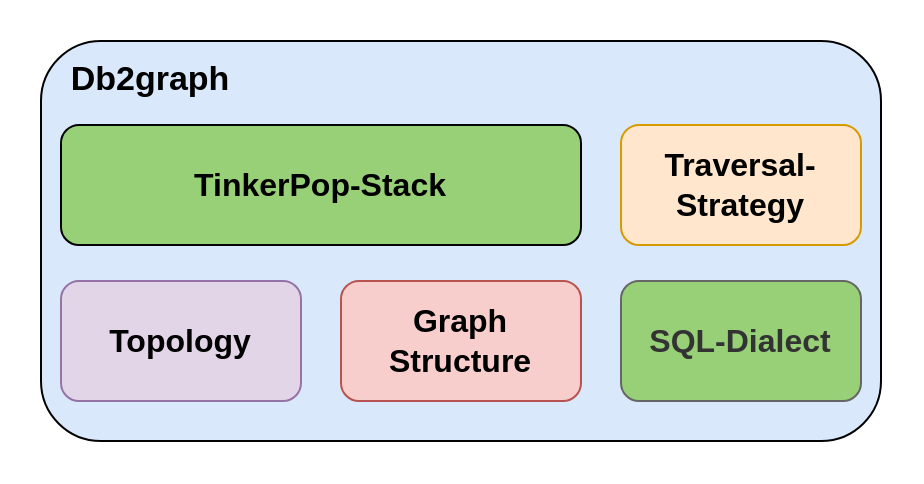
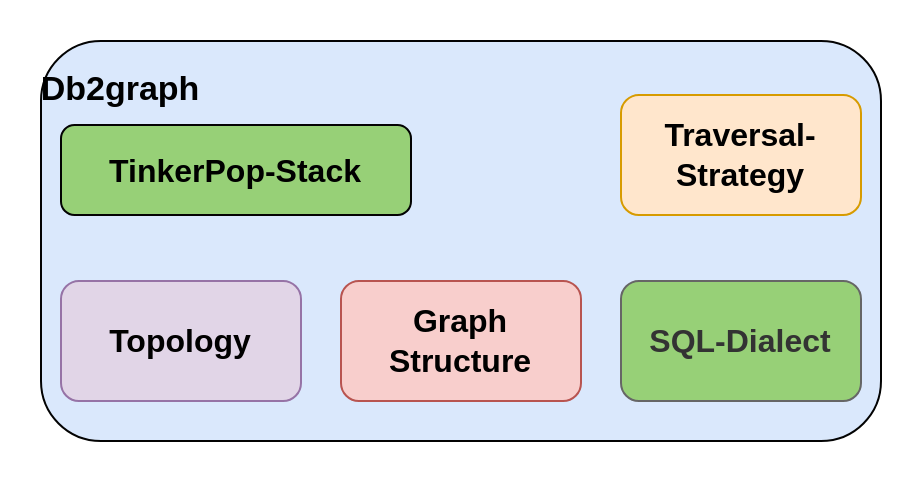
- <mxCell id="3" value="&lt;b&gt;&lt;font style=&quot;font-size: 17px&quot;&gt;Db2graph&lt;/font&gt;&lt;/b&gt;" style="text;html=1;strokeColor=none;fillColor=none;align=center;verticalAlign=middle;whiteSpace=wrap;rounded=0;" vertex="1" parent="1"><mxGeometry x="40" y="30" width="70" height="20" as="geometry" /></mxCell>
+ <mxCell id="3" value="&lt;b&gt;&lt;font style=&quot;font-size: 17px&quot;&gt;Db2graph&lt;/font&gt;&lt;/b&gt;" style="text;html=1;strokeColor=none;fillColor=none;align=center;verticalAlign=middle;whiteSpace=wrap;rounded=0;" vertex="1" parent="1"><mxGeometry x="25" y="35" width="70" height="20" as="geometry" /></mxCell>
- <mxCell id="4" value="&lt;b&gt;&lt;font style=&quot;font-size: 16px&quot;&gt;TinkerPop-Stack&lt;/font&gt;&lt;/b&gt;" style="rounded=1;whiteSpace=wrap;html=1;fillColor=#97D077;strokeColor=#030303;" vertex="1" parent="1"><mxGeometry x="30" y="62" width="260" height="60" as="geometry" /></mxCell>
+ <mxCell id="4" value="&lt;b&gt;&lt;font style=&quot;font-size: 16px&quot;&gt;TinkerPop-Stack&lt;/font&gt;&lt;/b&gt;" style="rounded=1;whiteSpace=wrap;html=1;fillColor=#97D077;strokeColor=#030303;" vertex="1" parent="1"><mxGeometry x="30" y="62" width="175" height="45" as="geometry" /></mxCell>
- <mxCell id="8" value="&lt;span style=&quot;font-size: 16px&quot;&gt;&lt;b&gt;Traversal-Strategy&lt;/b&gt;&lt;/span&gt;" style="rounded=1;whiteSpace=wrap;html=1;strokeColor=#d79b00;fillColor=#ffe6cc;" vertex="1" parent="1"><mxGeometry x="310" y="62" width="120" height="60" as="geometry" /></mxCell>
+ <mxCell id="8" value="&lt;span style=&quot;font-size: 16px&quot;&gt;&lt;b&gt;Traversal-Strategy&lt;/b&gt;&lt;/span&gt;" style="rounded=1;whiteSpace=wrap;html=1;strokeColor=#d79b00;fillColor=#ffe6cc;" vertex="1" parent="1"><mxGeometry x="310" y="47" width="120" height="60" as="geometry" /></mxCell>
